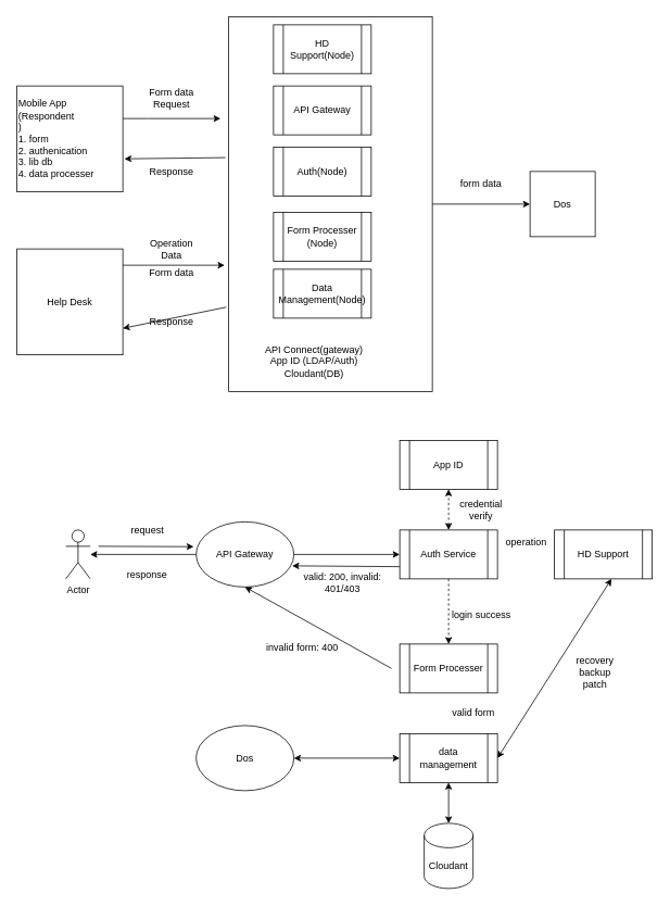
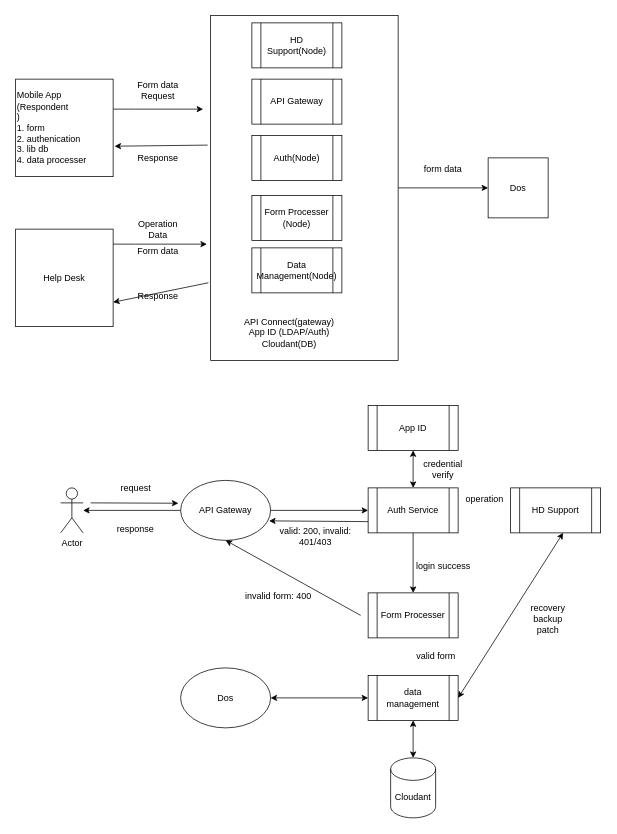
- <mxCell id="30" value="" style="endArrow=classic;startArrow=classic;html=1;rounded=0;entryX=0.5;entryY=1;entryDx=0;entryDy=0;exitX=0.5;exitY=0;exitDx=0;exitDy=0;dashed=1;" edge="1" parent="1" source="25" target="29"><mxGeometry width="50" height="50" relative="1" as="geometry"><mxPoint x="350" y="710" as="sourcePoint" /><mxPoint x="400" y="660" as="targetPoint" /></mxGeometry></mxCell>
+ <mxCell id="30" value="" style="endArrow=classic;startArrow=classic;html=1;rounded=0;entryX=0.5;entryY=1;entryDx=0;entryDy=0;exitX=0.5;exitY=0;exitDx=0;exitDy=0;" edge="1" parent="1" source="25" target="29"><mxGeometry width="50" height="50" relative="1" as="geometry"><mxPoint x="350" y="710" as="sourcePoint" /><mxPoint x="400" y="660" as="targetPoint" /></mxGeometry></mxCell>
- <mxCell id="34" value="" style="endArrow=classic;html=1;rounded=0;exitX=0.5;exitY=1;exitDx=0;exitDy=0;entryX=0.5;entryY=0;entryDx=0;entryDy=0;dashed=1;" edge="1" parent="1" source="25" target="33"><mxGeometry width="50" height="50" relative="1" as="geometry"><mxPoint x="350" y="650" as="sourcePoint" /><mxPoint x="400" y="600" as="targetPoint" /></mxGeometry></mxCell>
+ <mxCell id="34" value="" style="endArrow=classic;html=1;rounded=0;exitX=0.5;exitY=1;exitDx=0;exitDy=0;entryX=0.5;entryY=0;entryDx=0;entryDy=0;" edge="1" parent="1" source="25" target="33"><mxGeometry width="50" height="50" relative="1" as="geometry"><mxPoint x="350" y="650" as="sourcePoint" /><mxPoint x="400" y="600" as="targetPoint" /></mxGeometry></mxCell>
